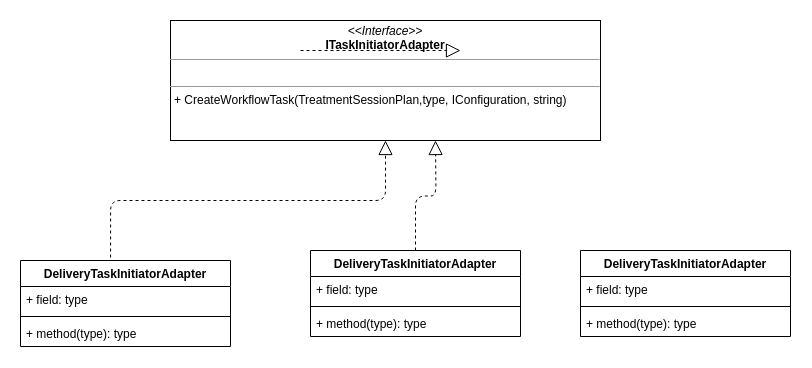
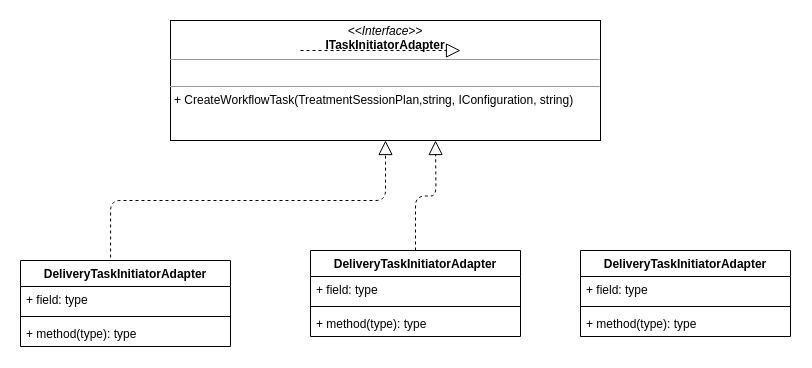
- <mxCell id="2" value="&lt;p style=&quot;margin: 0px ; margin-top: 4px ; text-align: center&quot;&gt;&lt;i&gt;&amp;lt;&amp;lt;Interface&amp;gt;&amp;gt;&lt;/i&gt;&lt;br&gt;&lt;b&gt;ITaskInitiatorAdapter&lt;/b&gt;&lt;/p&gt;&lt;hr size=&quot;1&quot;&gt;&lt;p style=&quot;margin: 0px ; margin-left: 4px&quot;&gt;&lt;br&gt;&lt;/p&gt;&lt;hr size=&quot;1&quot;&gt;&lt;p style=&quot;margin: 0px ; margin-left: 4px&quot;&gt;+ CreateWorkflowTask(TreatmentSessionPlan,type, IConfiguration, string)&lt;br&gt;&lt;br&gt;&lt;/p&gt;" style="verticalAlign=top;align=left;overflow=fill;fontSize=12;fontFamily=Helvetica;html=1;" vertex="1" parent="1"><mxGeometry x="170" y="20" width="430" height="120" as="geometry" /></mxCell>
+ <mxCell id="2" value="&lt;p style=&quot;margin: 0px ; margin-top: 4px ; text-align: center&quot;&gt;&lt;i&gt;&amp;lt;&amp;lt;Interface&amp;gt;&amp;gt;&lt;/i&gt;&lt;br&gt;&lt;b&gt;ITaskInitiatorAdapter&lt;/b&gt;&lt;/p&gt;&lt;hr size=&quot;1&quot;&gt;&lt;p style=&quot;margin: 0px ; margin-left: 4px&quot;&gt;&lt;br&gt;&lt;/p&gt;&lt;hr size=&quot;1&quot;&gt;&lt;p style=&quot;margin: 0px ; margin-left: 4px&quot;&gt;+ CreateWorkflowTask(TreatmentSessionPlan,string, IConfiguration, string)&lt;br&gt;&lt;br&gt;&lt;/p&gt;" style="verticalAlign=top;align=left;overflow=fill;fontSize=12;fontFamily=Helvetica;html=1;" vertex="1" parent="1"><mxGeometry x="170" y="20" width="430" height="120" as="geometry" /></mxCell>
